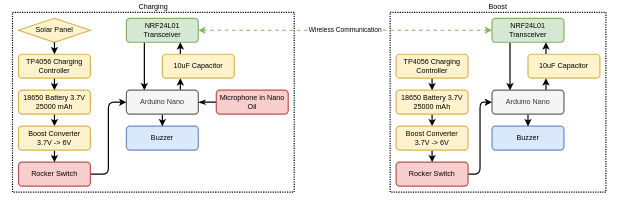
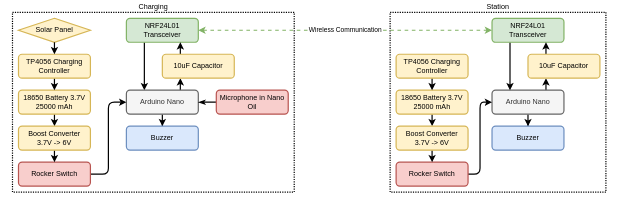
- <mxCell id="2" value="Boost" style="rounded=0;whiteSpace=wrap;html=1;fillColor=none;strokeWidth=2;dashed=1;dashPattern=1 1;labelPosition=center;verticalLabelPosition=top;align=center;verticalAlign=bottom;" parent="1" vertex="1"><mxGeometry x="650" y="20" width="360" height="300" as="geometry" /></mxCell>
+ <mxCell id="2" value="Station" style="rounded=0;whiteSpace=wrap;html=1;fillColor=none;strokeWidth=2;dashed=1;dashPattern=1 1;labelPosition=center;verticalLabelPosition=top;align=center;verticalAlign=bottom;" parent="1" vertex="1"><mxGeometry x="650" y="20" width="360" height="300" as="geometry" /></mxCell>
